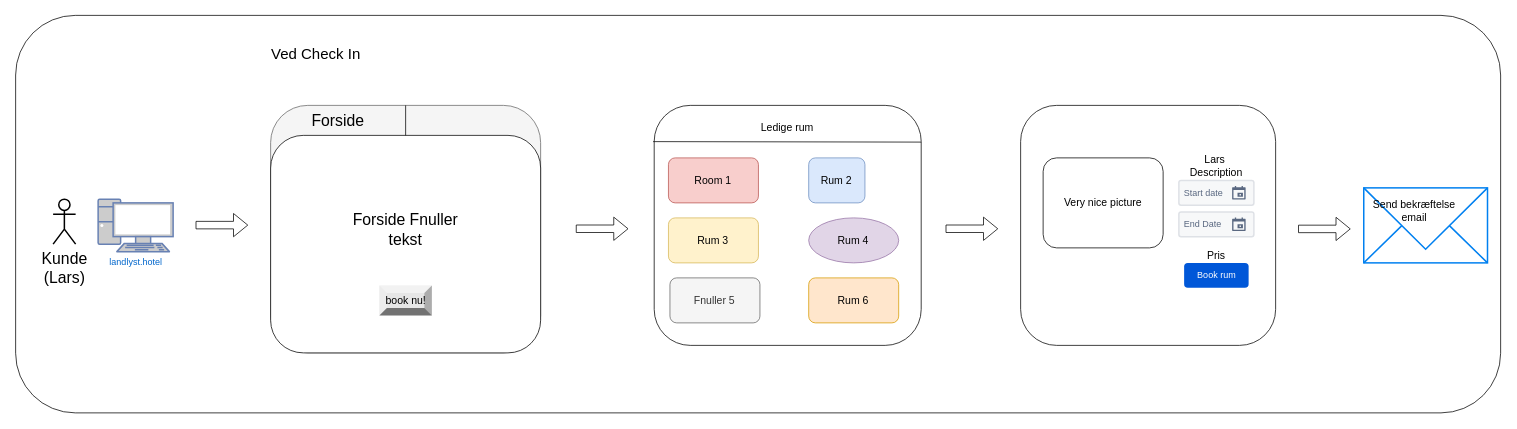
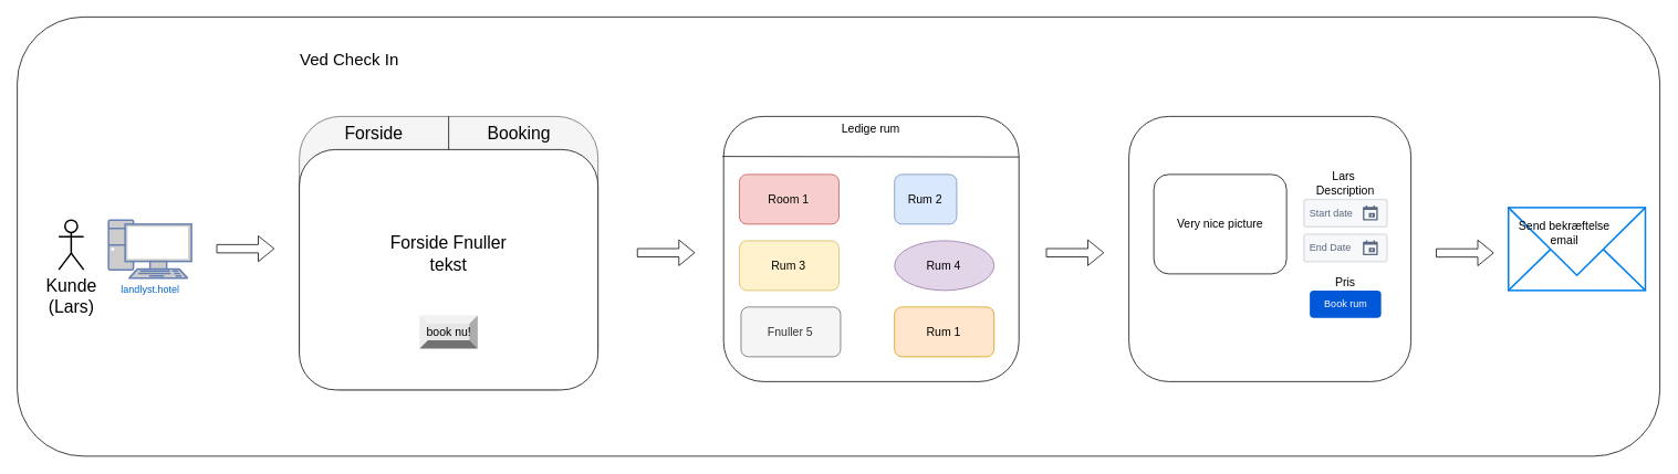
+ <mxCell id="12" value="Booking" style="text;html=1;strokeColor=none;fillColor=none;align=center;verticalAlign=middle;whiteSpace=wrap;rounded=0;fontSize=21;" vertex="1" parent="1"><mxGeometry x="560" y="150" width="130" height="20" as="geometry" /></mxCell>
- <mxCell id="16" value="Ledige rum" style="text;html=1;strokeColor=none;fillColor=none;align=center;verticalAlign=middle;whiteSpace=wrap;rounded=0;fontSize=14;" vertex="1" parent="1"><mxGeometry x="1010.42" y="160" width="78" height="20" as="geometry" /></mxCell>
+ <mxCell id="16" value="Ledige rum" style="text;html=1;strokeColor=none;fillColor=none;align=center;verticalAlign=middle;whiteSpace=wrap;rounded=0;fontSize=14;" vertex="1" parent="1"><mxGeometry x="1010.42" y="145" width="78" height="20" as="geometry" /></mxCell>
- <mxCell id="22" value="&lt;span&gt;Rum 6&lt;/span&gt;" style="rounded=1;whiteSpace=wrap;html=1;strokeWidth=1;fontSize=14;fillColor=#ffe6cc;strokeColor=#d79b00;" vertex="1" parent="1"><mxGeometry x="1077.42" y="370" width="120" height="60" as="geometry" /></mxCell>
+ <mxCell id="22" value="&lt;span&gt;Rum 1&lt;/span&gt;" style="rounded=1;whiteSpace=wrap;html=1;strokeWidth=1;fontSize=14;fillColor=#ffe6cc;strokeColor=#d79b00;" vertex="1" parent="1"><mxGeometry x="1077.42" y="370" width="120" height="60" as="geometry" /></mxCell>
